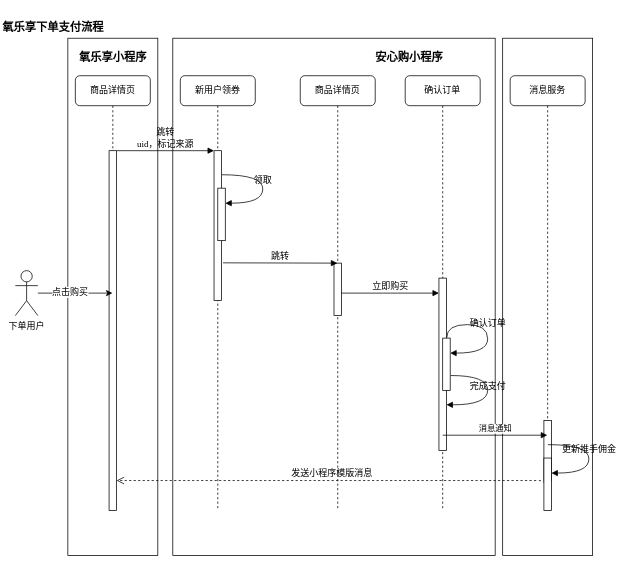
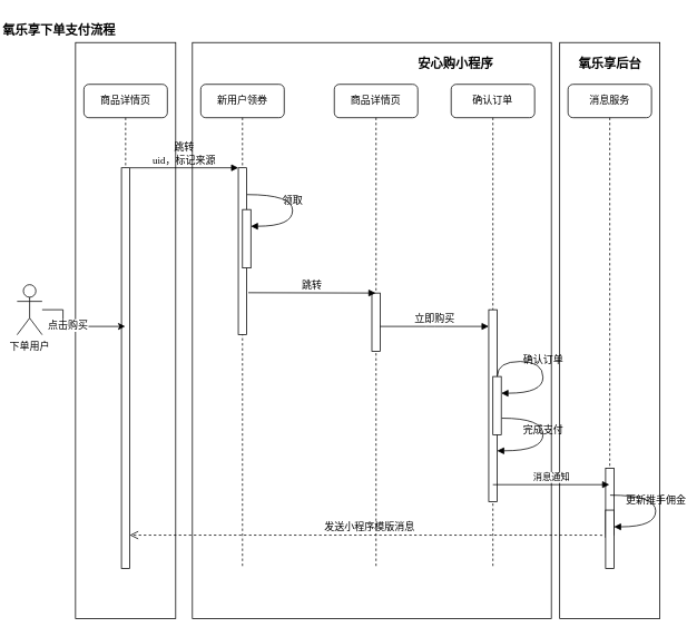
- <mxCell id="30" value="氧乐享小程序" style="text;strokeColor=none;fillColor=none;html=1;fontSize=15;fontStyle=1;verticalAlign=middle;align=center;" parent="1" vertex="1"><mxGeometry x="100" y="60" width="100" height="30" as="geometry" /></mxCell>
+ <mxCell id="31" value="氧乐享后台" style="text;strokeColor=none;fillColor=none;html=1;fontSize=15;fontStyle=1;verticalAlign=middle;align=center;" parent="1" vertex="1"><mxGeometry x="680" y="60" width="100" height="30" as="geometry" /></mxCell>
- <mxCell id="23" value="下单用户" style="shape=umlActor;verticalLabelPosition=bottom;labelBackgroundColor=#ffffff;verticalAlign=top;html=1;" parent="1" vertex="1"><mxGeometry x="20" y="360" width="30" height="60" as="geometry" /></mxCell>
+ <mxCell id="23" value="下单用户" style="shape=umlActor;verticalLabelPosition=bottom;labelBackgroundColor=#ffffff;verticalAlign=top;html=1;" parent="1" vertex="1"><mxGeometry x="20" y="340" width="30" height="60" as="geometry" /></mxCell>
